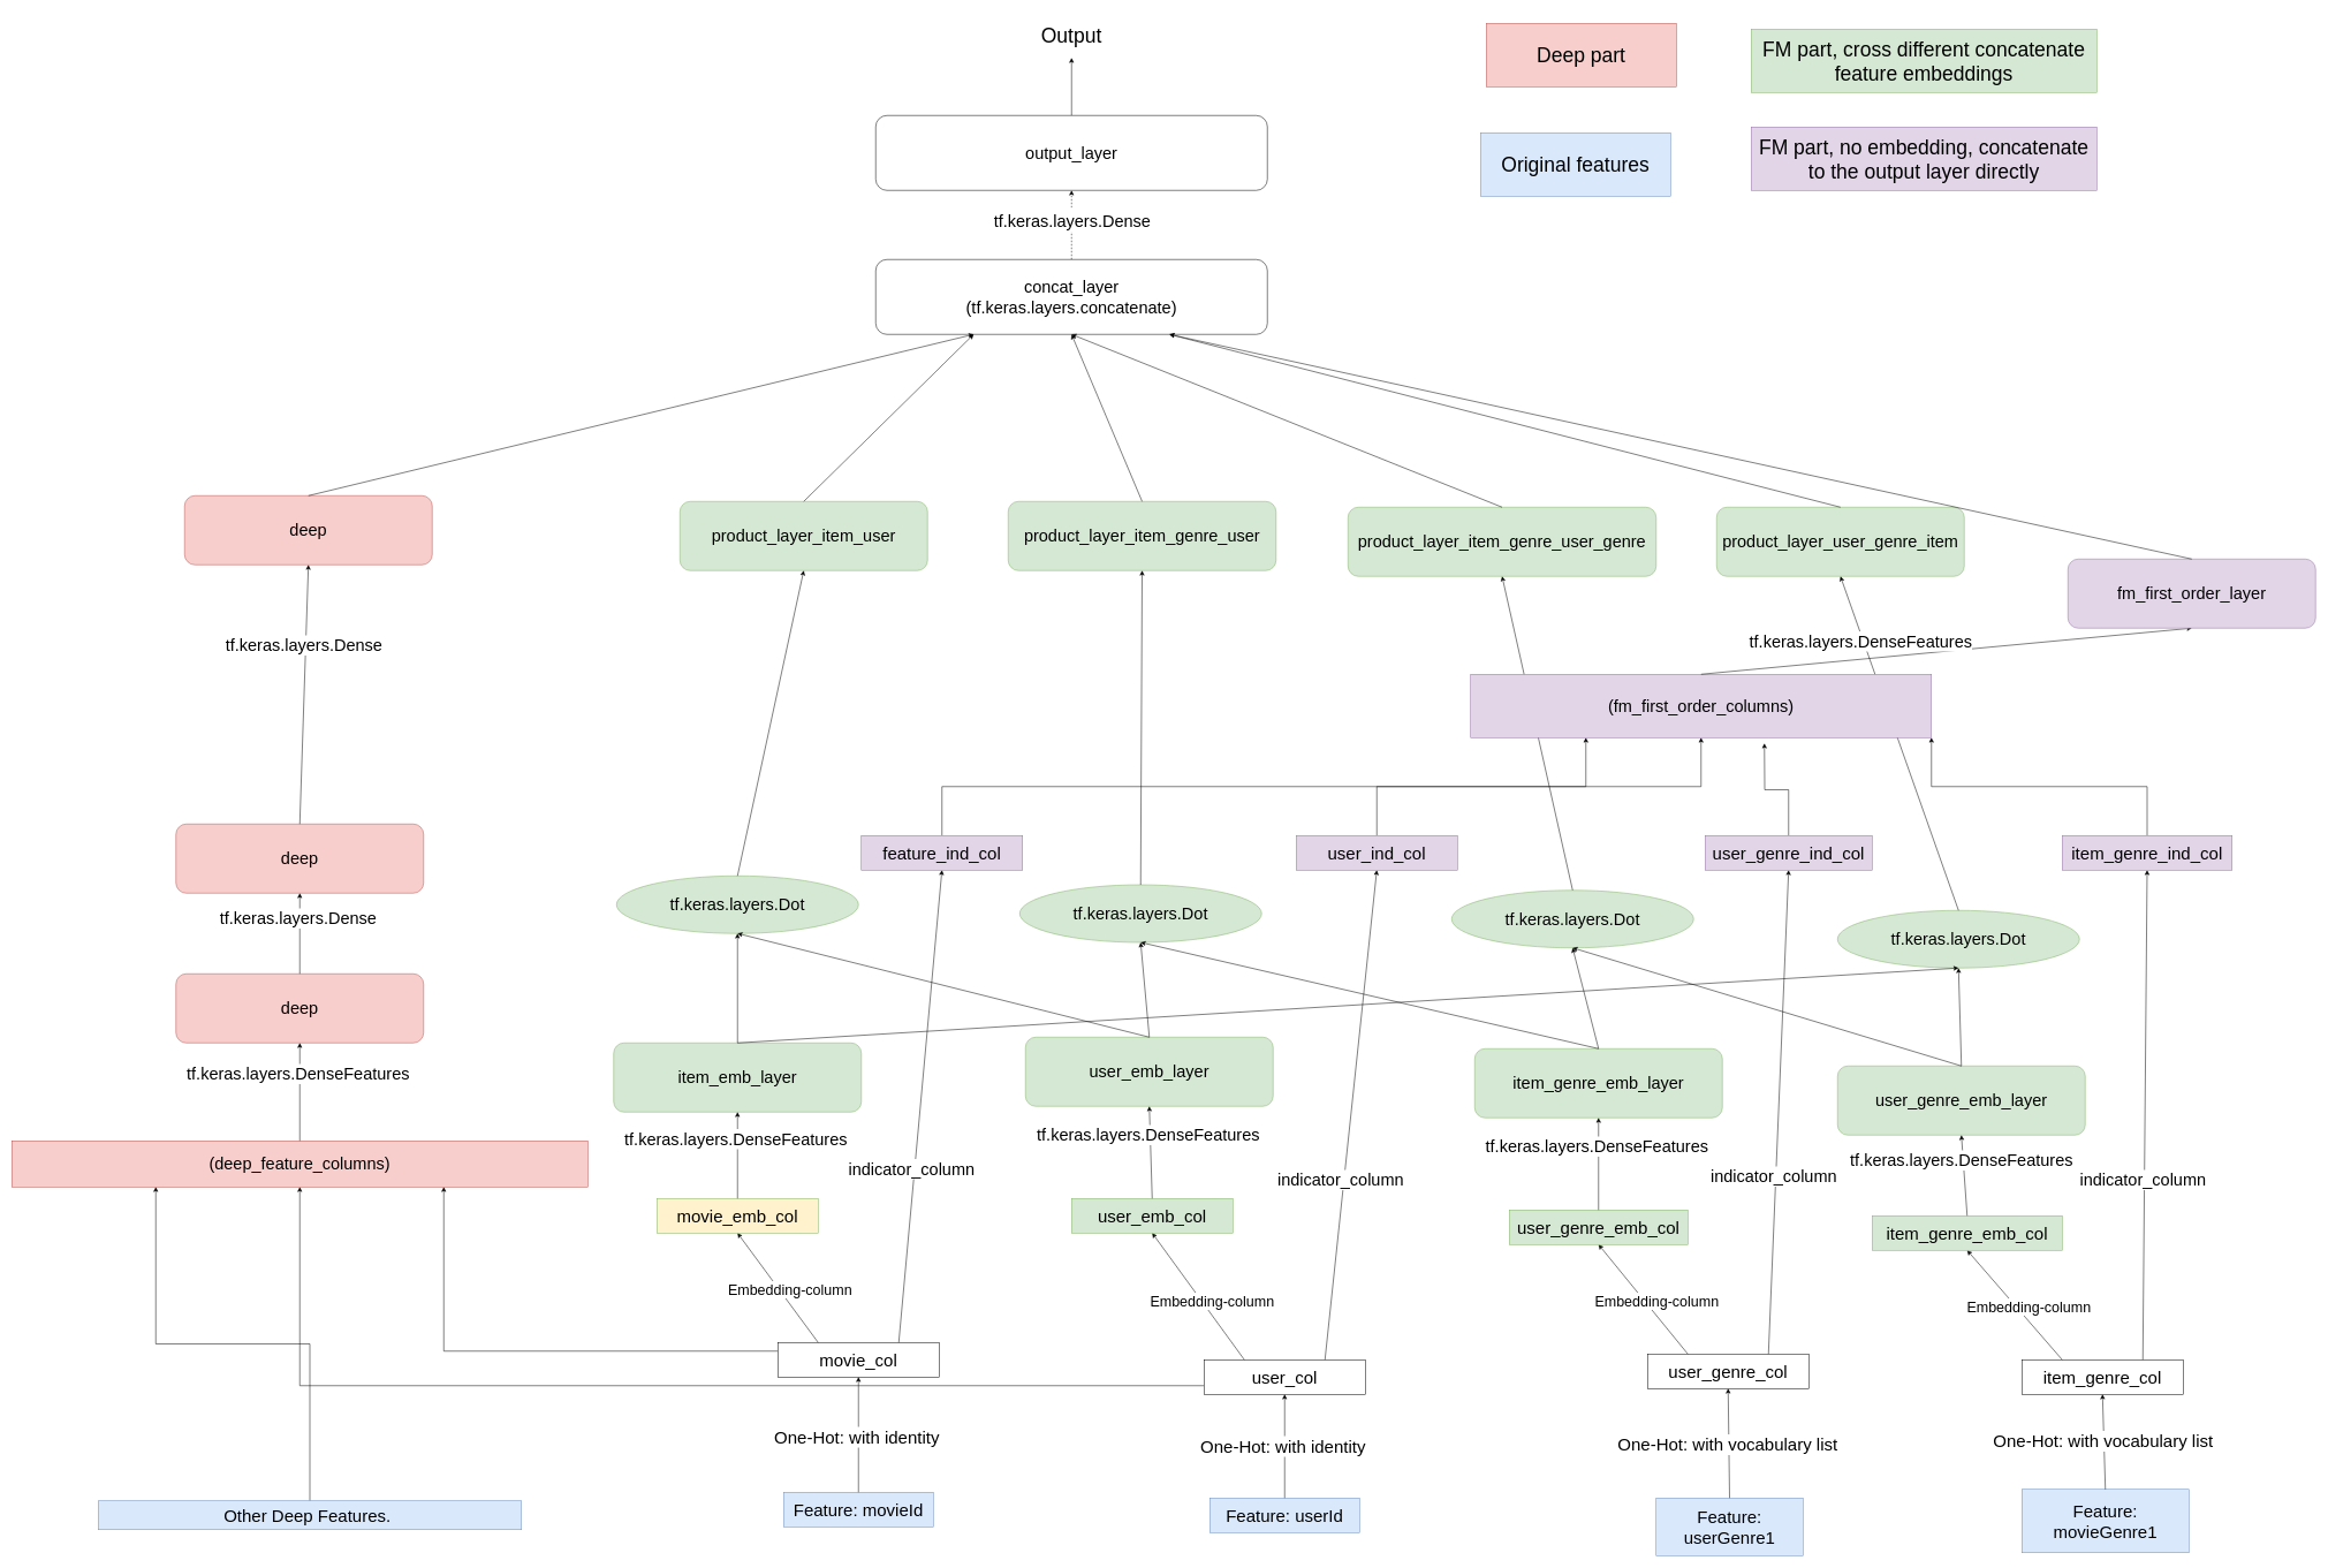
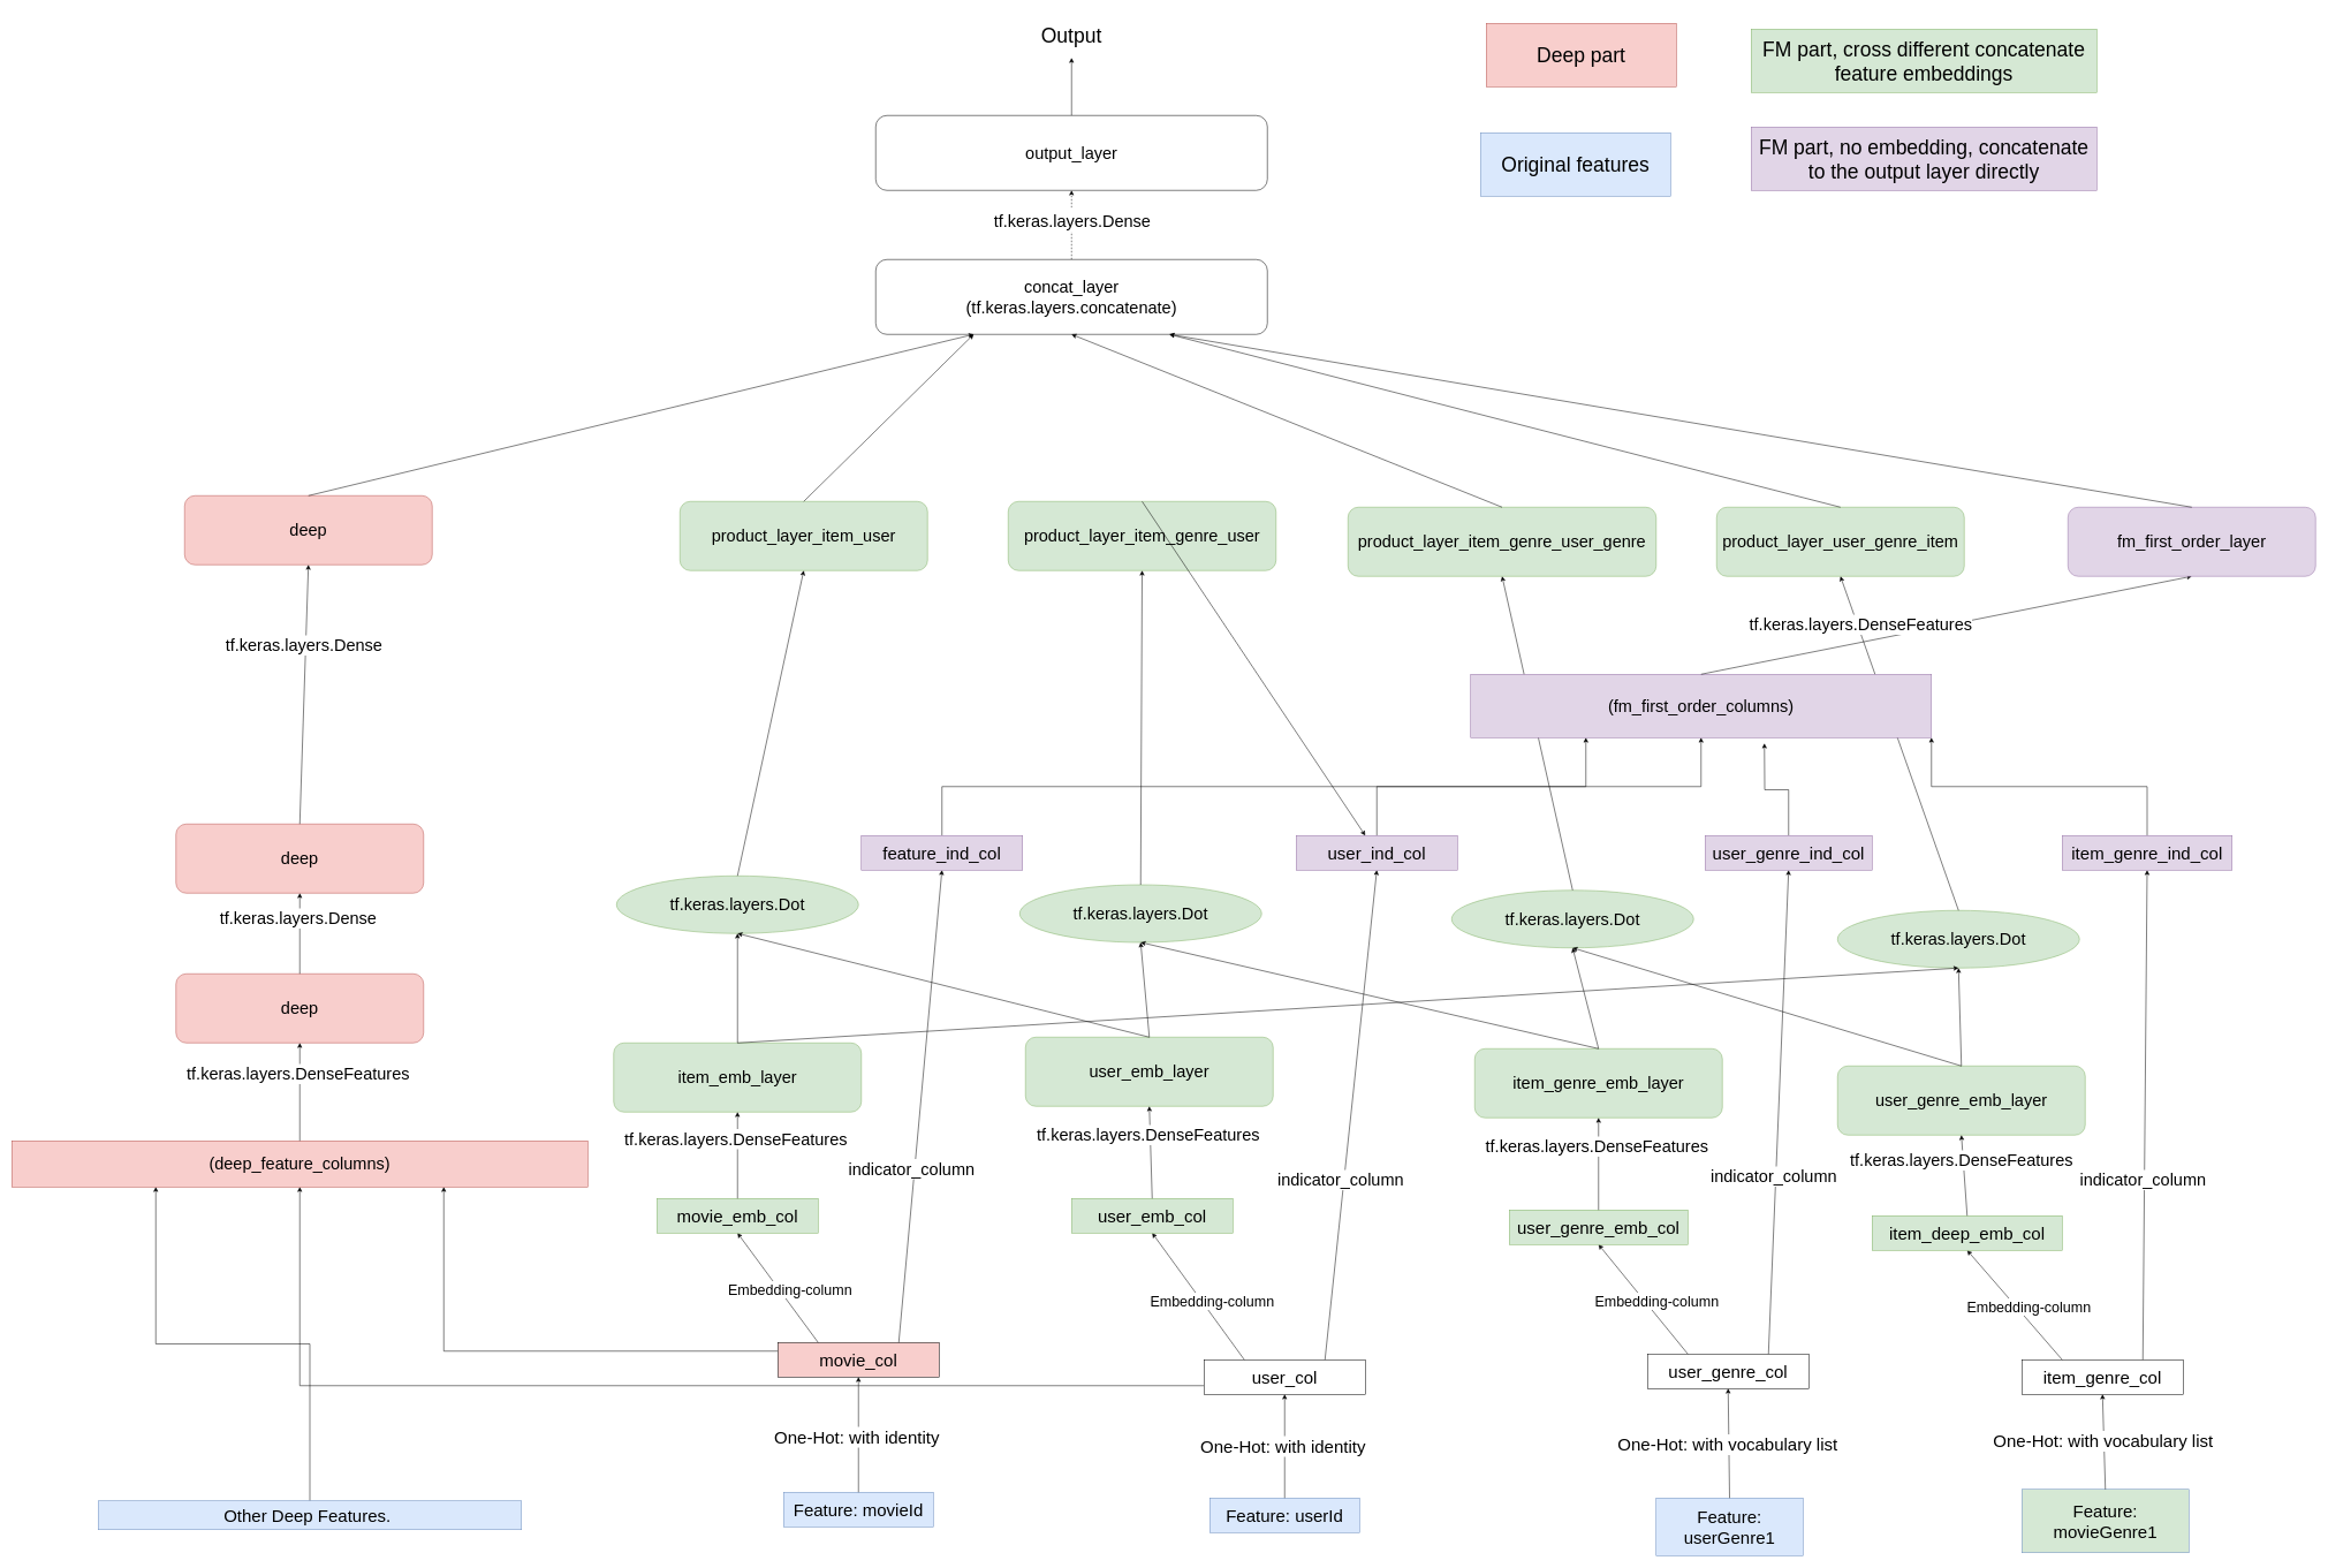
- <mxCell id="101" value="" style="endArrow=classic;html=1;fontSize=29;exitX=0.5;exitY=0;exitDx=0;exitDy=0;entryX=0.5;entryY=1;entryDx=0;entryDy=0;" edge="1" parent="1" source="74" target="98"><mxGeometry width="50" height="50" relative="1" as="geometry"><mxPoint x="220" y="830" as="sourcePoint" /><mxPoint x="2570" y="680" as="targetPoint" /></mxGeometry></mxCell>
+ <mxCell id="101" value="" style="endArrow=classic;html=1;fontSize=29;exitX=0.5;exitY=0;exitDx=0;exitDy=0;" edge="1" parent="1" source="74" target="27"><mxGeometry width="50" height="50" relative="1" as="geometry"><mxPoint x="220" y="830" as="sourcePoint" /><mxPoint x="2570" y="680" as="targetPoint" /></mxGeometry></mxCell>
- <mxCell id="83" value="fm_first_order_layer" style="rounded=1;whiteSpace=wrap;html=1;fontSize=29;fillColor=#e1d5e7;strokeColor=#9673a6;" vertex="1" parent="1"><mxGeometry x="3590" y="970" width="430" height="120" as="geometry" /></mxCell>
+ <mxCell id="83" value="fm_first_order_layer" style="rounded=1;whiteSpace=wrap;html=1;fontSize=29;fillColor=#e1d5e7;strokeColor=#9673a6;" vertex="1" parent="1"><mxGeometry x="3590" y="880" width="430" height="120" as="geometry" /></mxCell>
- <mxCell id="14" value="movie_emb_col" style="rounded=0;whiteSpace=wrap;html=1;fontSize=30;fillColor=#fff2cc;strokeColor=#82b366;" vertex="1" parent="1"><mxGeometry x="1140" y="2080" width="280" height="60" as="geometry" /></mxCell>
+ <mxCell id="14" value="movie_emb_col" style="rounded=0;whiteSpace=wrap;html=1;fontSize=30;fillColor=#d5e8d4;strokeColor=#82b366;" vertex="1" parent="1"><mxGeometry x="1140" y="2080" width="280" height="60" as="geometry" /></mxCell>
- <mxCell id="45" value="item_genre_emb_col" style="rounded=0;whiteSpace=wrap;html=1;fontSize=30;fillColor=#d5e8d4;strokeColor=#82b366;" vertex="1" parent="1"><mxGeometry x="3250" y="2110" width="330" height="60" as="geometry" /></mxCell>
+ <mxCell id="45" value="item_deep_emb_col" style="rounded=0;whiteSpace=wrap;html=1;fontSize=30;fillColor=#d5e8d4;strokeColor=#82b366;" vertex="1" parent="1"><mxGeometry x="3250" y="2110" width="330" height="60" as="geometry" /></mxCell>
- <mxCell id="7" value="movie_col" style="rounded=0;whiteSpace=wrap;html=1;fontSize=30;" vertex="1" parent="1"><mxGeometry x="1350" y="2330" width="280" height="60" as="geometry" /></mxCell>
+ <mxCell id="7" value="movie_col" style="rounded=0;whiteSpace=wrap;html=1;fontSize=30;fillColor=#f8cecc;" vertex="1" parent="1"><mxGeometry x="1350" y="2330" width="280" height="60" as="geometry" /></mxCell>
- <mxCell id="5" value="Feature: movieGenre1" style="rounded=0;whiteSpace=wrap;html=1;fontSize=30;fillColor=#dae8fc;strokeColor=#6c8ebf;" vertex="1" parent="1"><mxGeometry x="3510" y="2585" width="290" height="110" as="geometry" /></mxCell>
+ <mxCell id="5" value="Feature: movieGenre1" style="rounded=0;whiteSpace=wrap;html=1;fontSize=30;fillColor=#d5e8d4;strokeColor=#6c8ebf;" vertex="1" parent="1"><mxGeometry x="3510" y="2585" width="290" height="110" as="geometry" /></mxCell>
